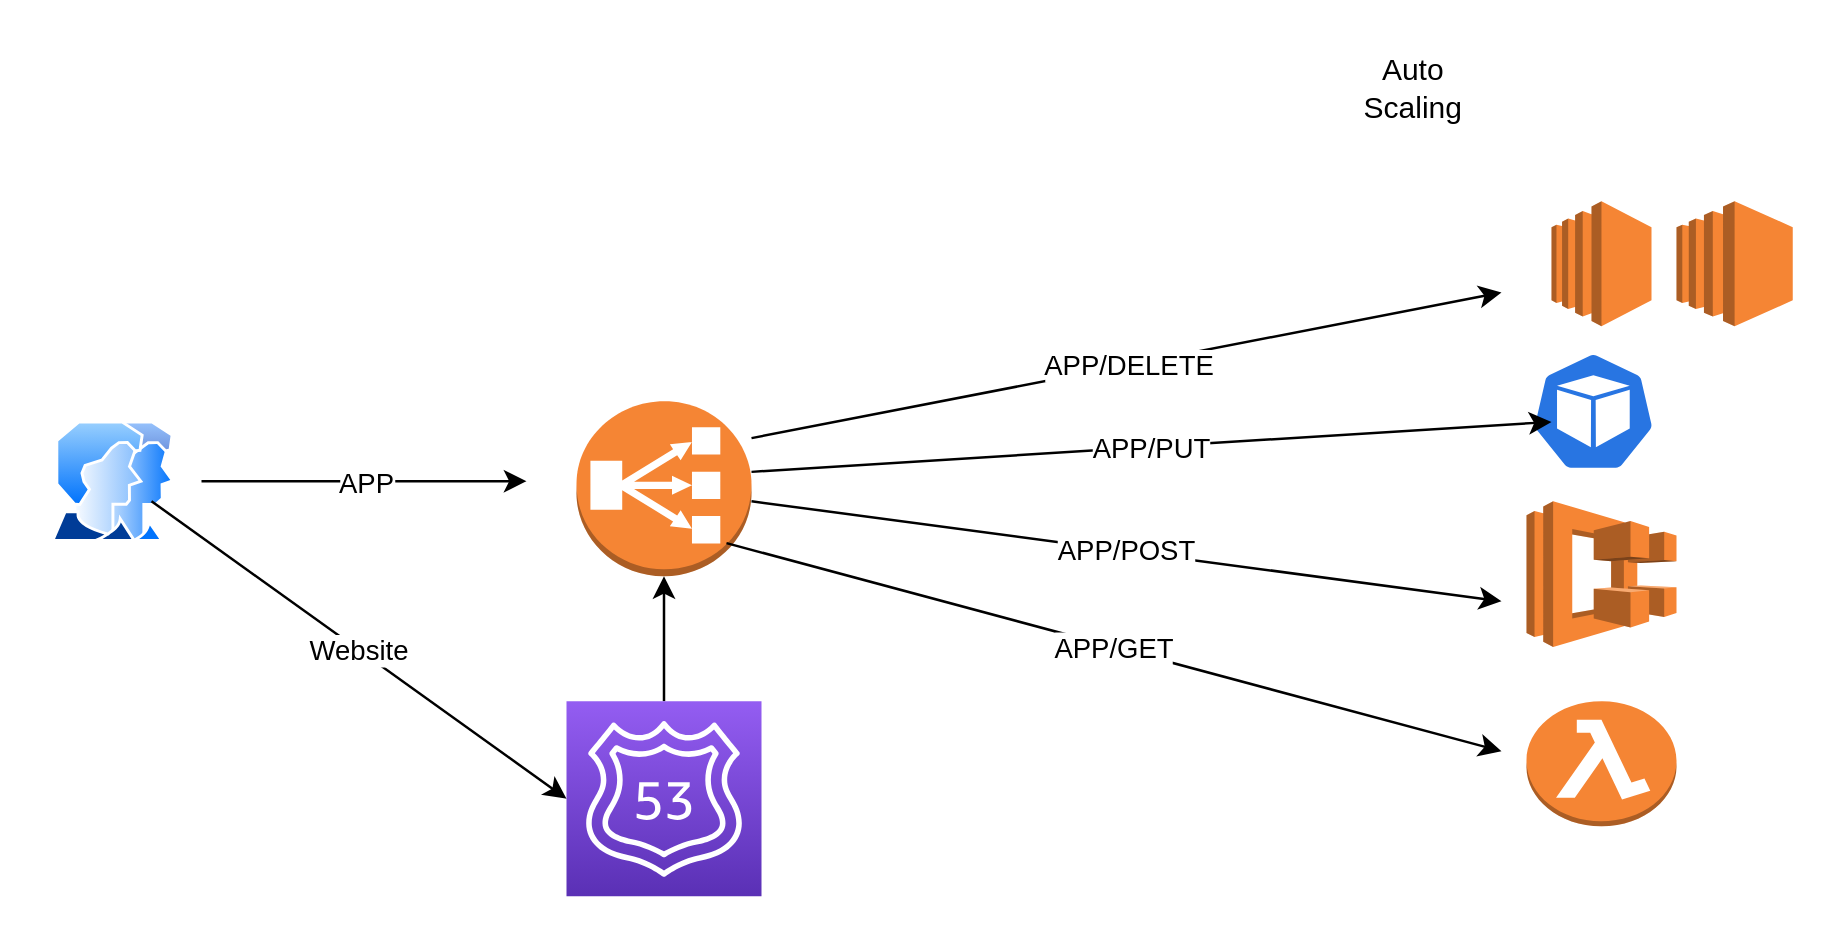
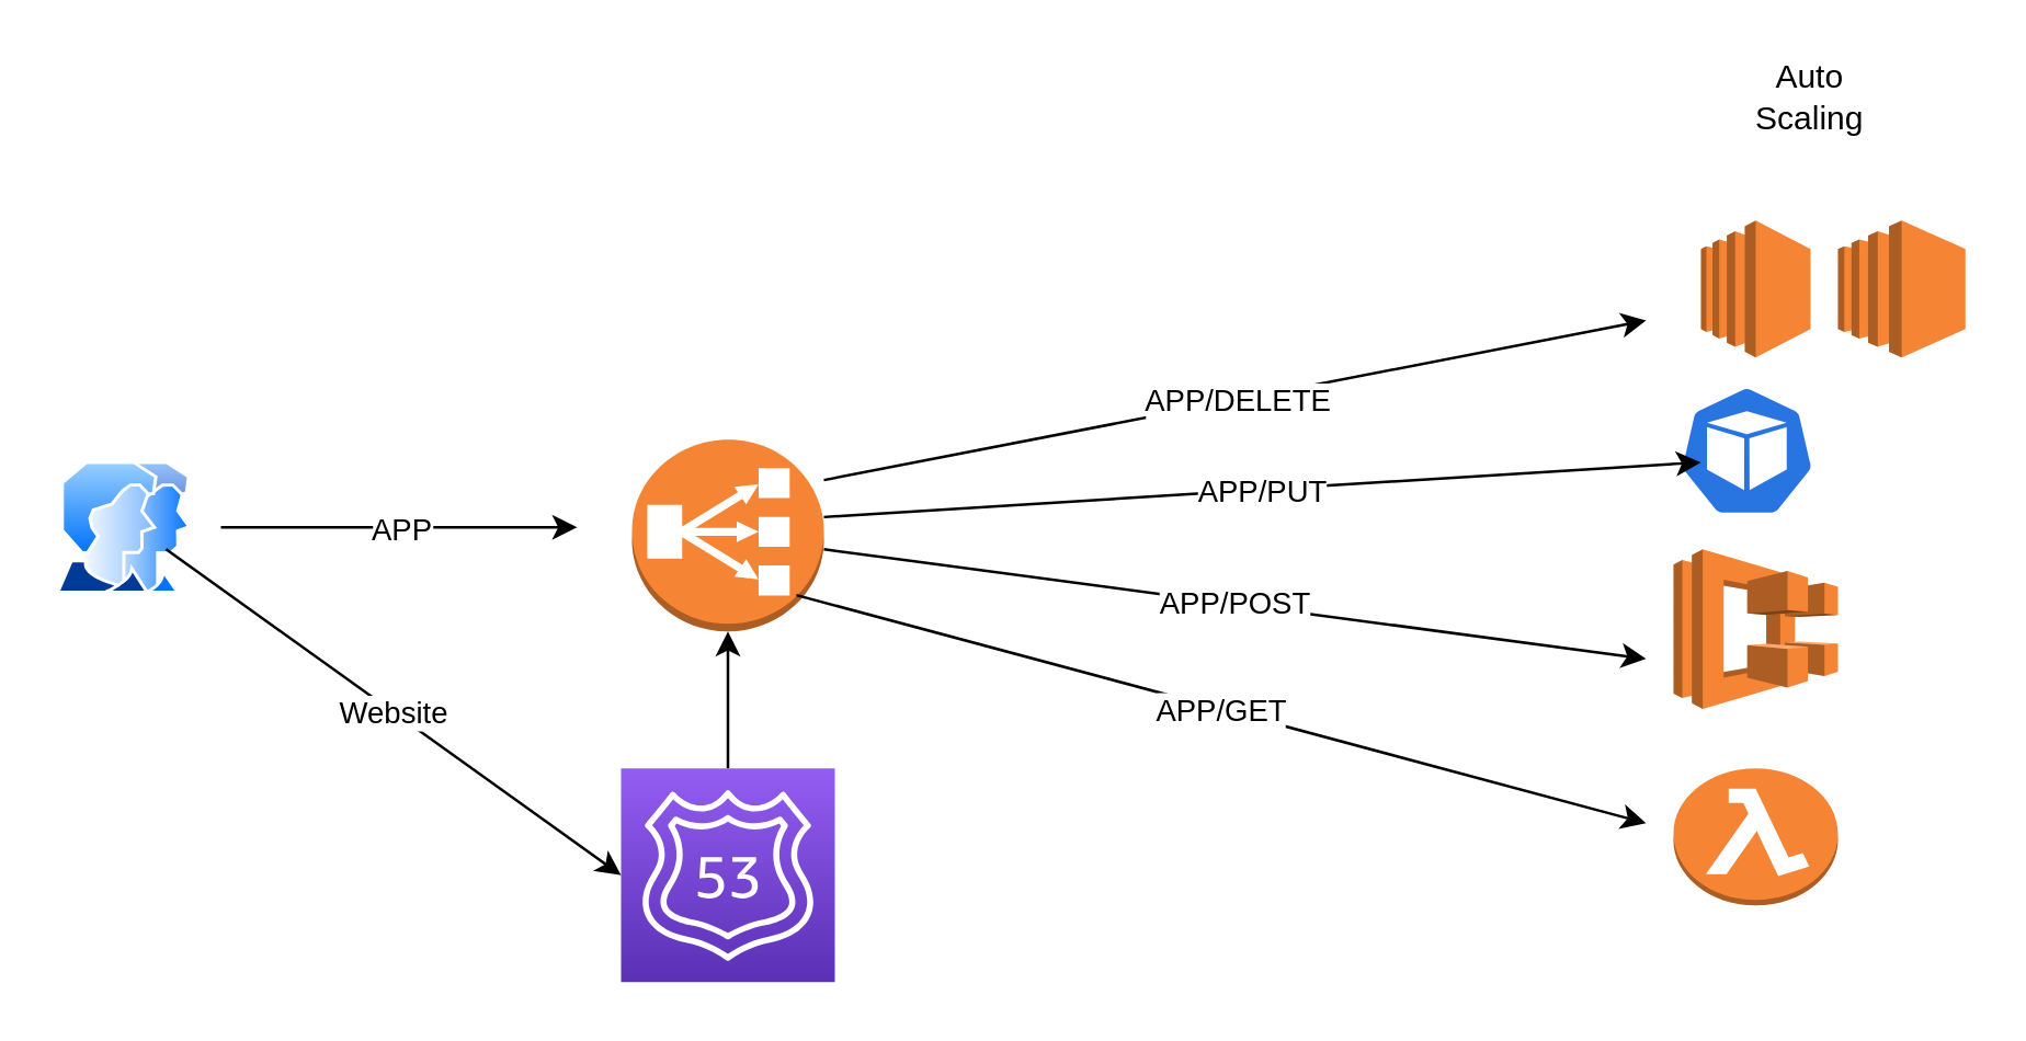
- <mxCell id="19" value="Auto Scaling" style="text;html=1;strokeColor=none;fillColor=none;align=center;verticalAlign=middle;whiteSpace=wrap;rounded=0;" vertex="1" parent="1"><mxGeometry x="535" y="20" width="60" height="30" as="geometry" /></mxCell>
+ <mxCell id="19" value="Auto Scaling" style="text;html=1;strokeColor=none;fillColor=none;align=center;verticalAlign=middle;whiteSpace=wrap;rounded=0;" vertex="1" parent="1"><mxGeometry x="630" y="20" width="60" height="30" as="geometry" /></mxCell>
